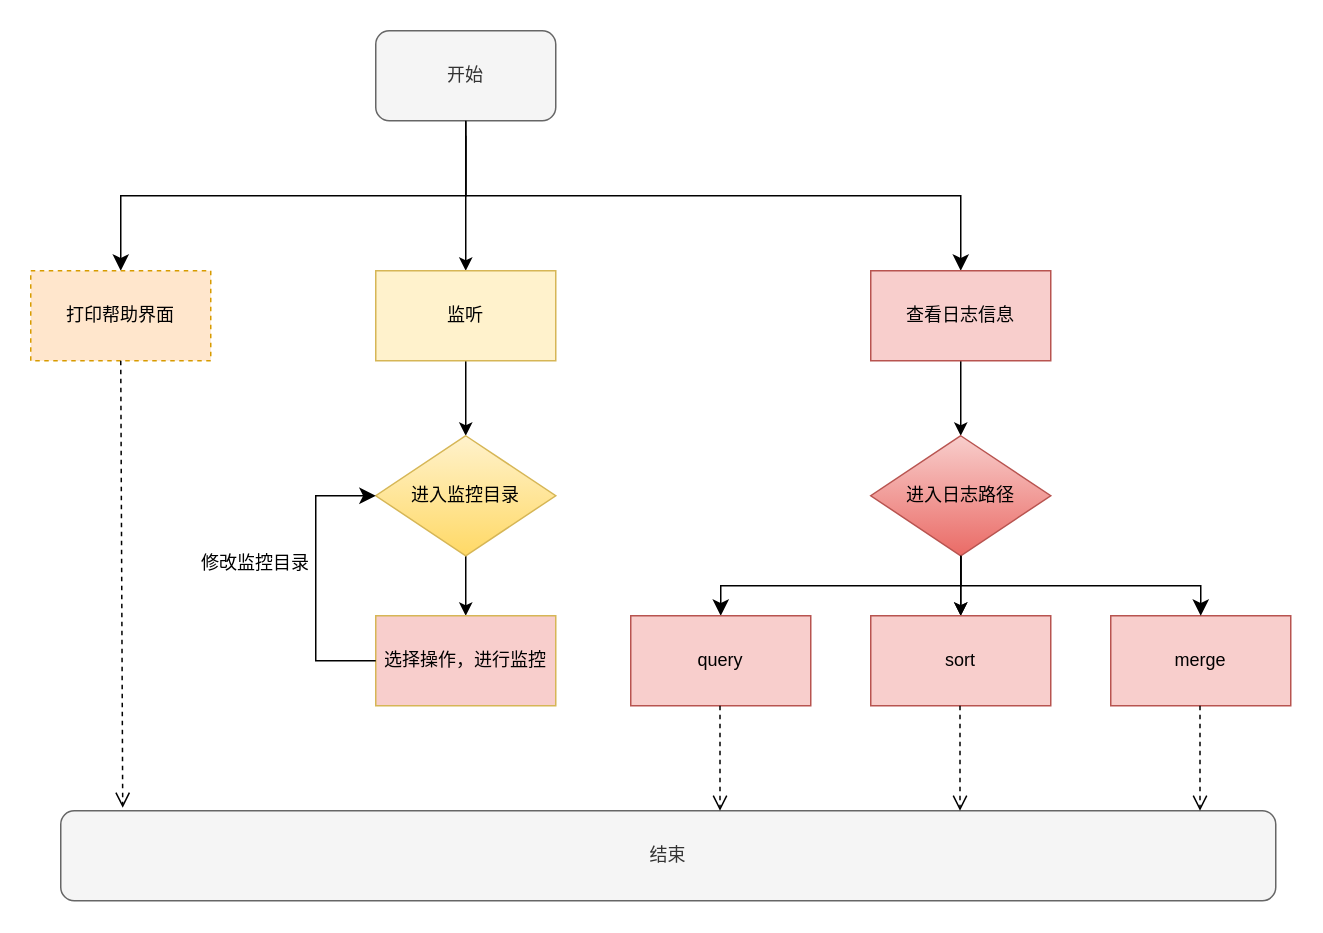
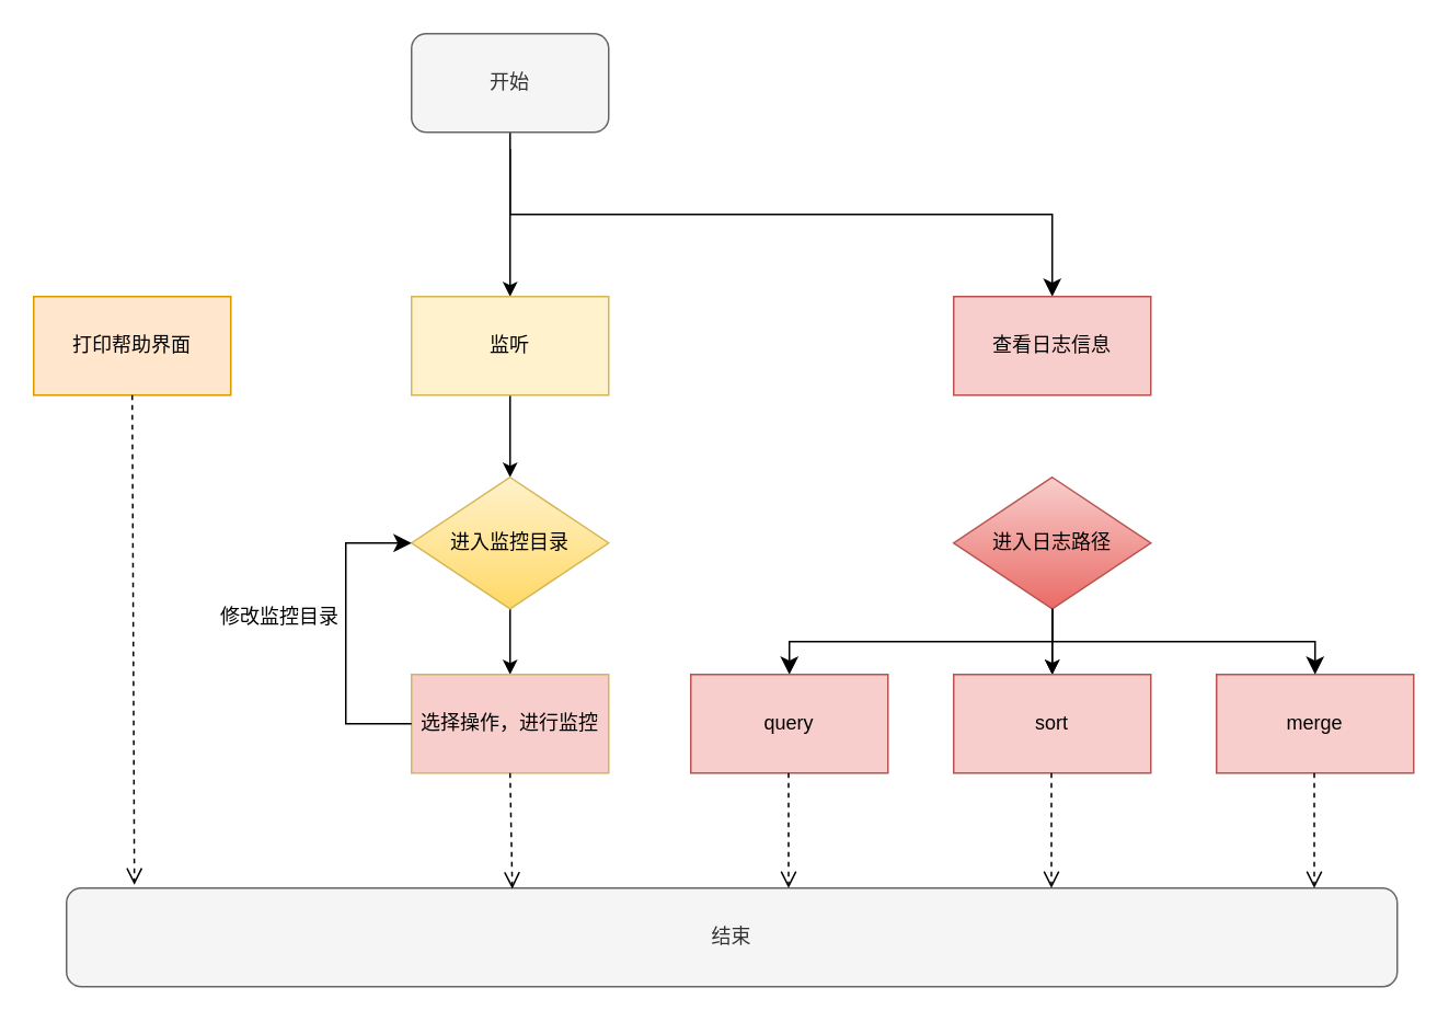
- <mxCell id="9" value="" style="edgeStyle=elbowEdgeStyle;elbow=vertical;endArrow=classic;html=1;curved=0;rounded=0;endSize=8;startSize=8;exitX=0.5;exitY=1;exitDx=0;exitDy=0;entryX=0.5;entryY=0;entryDx=0;entryDy=0;" edge="1" parent="1" source="3" target="10"><mxGeometry width="50" height="50" relative="1" as="geometry"><mxPoint x="310" y="175" as="sourcePoint" /><mxPoint x="50" y="180" as="targetPoint" /></mxGeometry></mxCell>
- <mxCell id="10" value="打印帮助界面" style="rounded=0;whiteSpace=wrap;html=1;fillColor=#ffe6cc;strokeColor=#d79b00;dashed=1;" vertex="1" parent="1"><mxGeometry x="20" y="180" width="120" height="60" as="geometry" /></mxCell>
+ <mxCell id="10" value="打印帮助界面" style="rounded=0;whiteSpace=wrap;html=1;fillColor=#ffe6cc;strokeColor=#d79b00;" vertex="1" parent="1"><mxGeometry x="20" y="180" width="120" height="60" as="geometry" /></mxCell>
- <mxCell id="7" value="" style="edgeStyle=orthogonalEdgeStyle;rounded=0;orthogonalLoop=1;jettySize=auto;html=1;" edge="1" parent="1" source="8" target="18"><mxGeometry relative="1" as="geometry" /></mxCell>
+ <mxCell id="26" value="" style="html=1;verticalAlign=bottom;endArrow=open;dashed=1;endSize=8;curved=0;rounded=0;exitX=0.5;exitY=1;exitDx=0;exitDy=0;entryX=0.335;entryY=0.008;entryDx=0;entryDy=0;entryPerimeter=0;" edge="1" parent="1" source="13" target="25"><mxGeometry relative="1" as="geometry"><mxPoint x="90" y="250" as="sourcePoint" /><mxPoint x="89" y="548" as="targetPoint" /></mxGeometry></mxCell>
